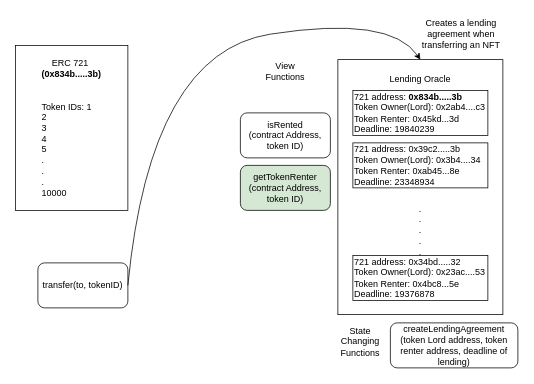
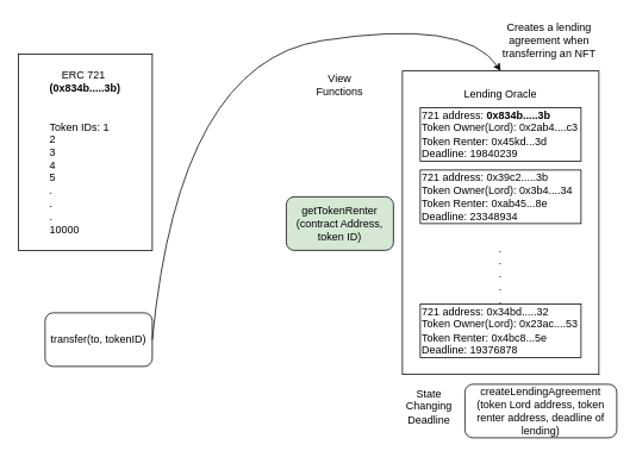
- <mxCell id="7" value="isRented&lt;br&gt;(contract Address, &lt;br&gt;token ID)" style="rounded=1;whiteSpace=wrap;html=1;" vertex="1" parent="1"><mxGeometry x="320" y="150" width="120" height="60" as="geometry" /></mxCell>
- <mxCell id="12" value="State Changing Functions" style="text;html=1;strokeColor=none;fillColor=none;align=center;verticalAlign=middle;whiteSpace=wrap;rounded=0;" vertex="1" parent="1"><mxGeometry x="450" y="440" width="60" height="30" as="geometry" /></mxCell>
+ <mxCell id="12" value="State Changing Deadline" style="text;html=1;strokeColor=none;fillColor=none;align=center;verticalAlign=middle;whiteSpace=wrap;rounded=0;" vertex="1" parent="1"><mxGeometry x="450" y="440" width="60" height="30" as="geometry" /></mxCell>
